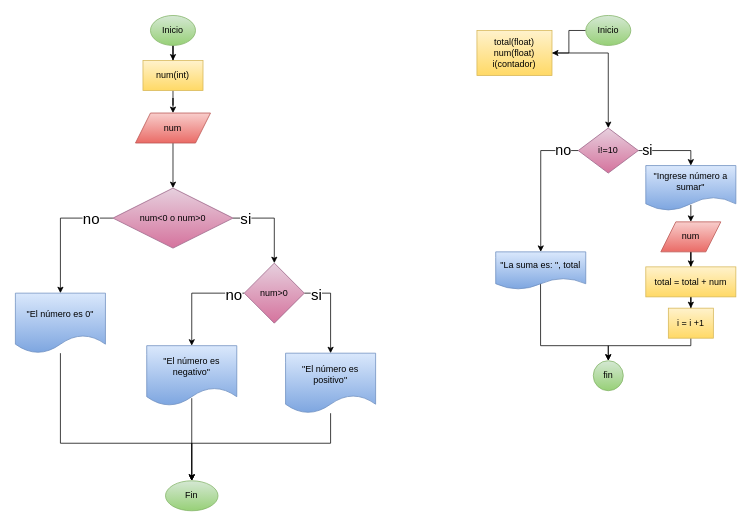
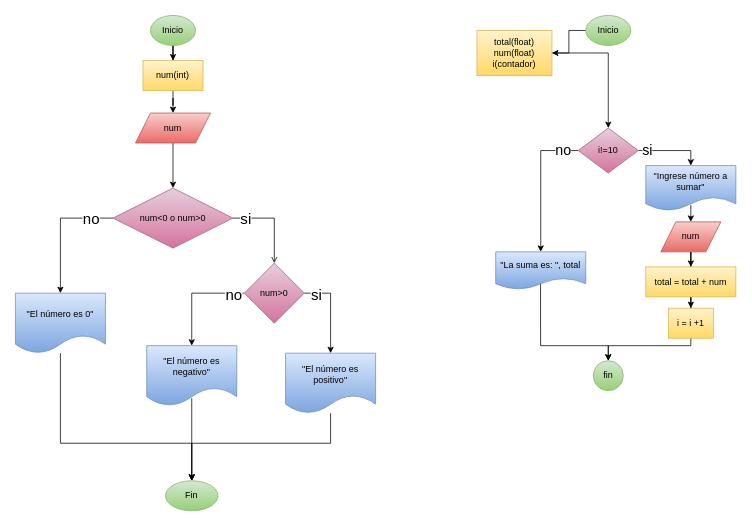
- <mxCell id="10" value="" style="edgeStyle=orthogonalEdgeStyle;rounded=0;orthogonalLoop=1;jettySize=auto;html=1;" edge="1" parent="1" source="12" target="19"><mxGeometry relative="1" as="geometry" /></mxCell>
+ <mxCell id="10" value="" style="edgeStyle=orthogonalEdgeStyle;rounded=0;orthogonalLoop=1;jettySize=auto;html=1;endArrow=open;" edge="1" parent="1" source="12" target="19"><mxGeometry relative="1" as="geometry" /></mxCell>
